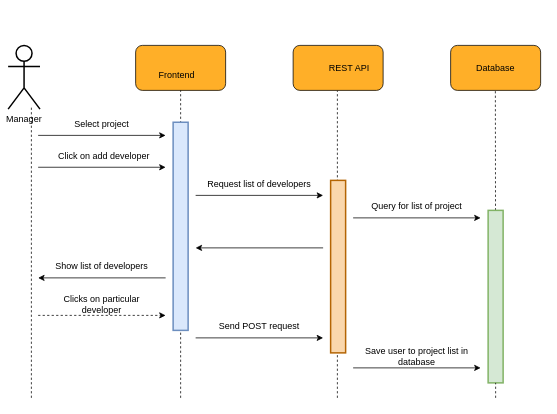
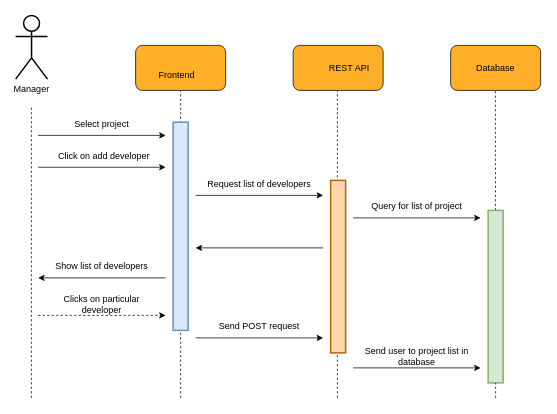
- <mxCell id="10" value="Manager" style="shape=umlActor;verticalLabelPosition=bottom;verticalAlign=top;html=1;outlineConnect=0;rounded=1;strokeWidth=2;fontSize=12;" parent="1" vertex="1"><mxGeometry x="10" y="60" width="42.5" height="85" as="geometry" /></mxCell>
+ <mxCell id="10" value="Manager" style="shape=umlActor;verticalLabelPosition=bottom;verticalAlign=top;html=1;outlineConnect=0;rounded=1;strokeWidth=2;fontSize=12;" parent="1" vertex="1"><mxGeometry x="20" y="20" width="42.5" height="85" as="geometry" /></mxCell>
- <mxCell id="34" value="Save user to project list in database" style="text;html=1;strokeColor=none;fillColor=none;align=center;verticalAlign=middle;whiteSpace=wrap;rounded=0;" parent="1" vertex="1"><mxGeometry x="480" y="460" width="150" height="30" as="geometry" /></mxCell>
+ <mxCell id="34" value="Send user to project list in database" style="text;html=1;strokeColor=none;fillColor=none;align=center;verticalAlign=middle;whiteSpace=wrap;rounded=0;" parent="1" vertex="1"><mxGeometry x="480" y="460" width="150" height="30" as="geometry" /></mxCell>
